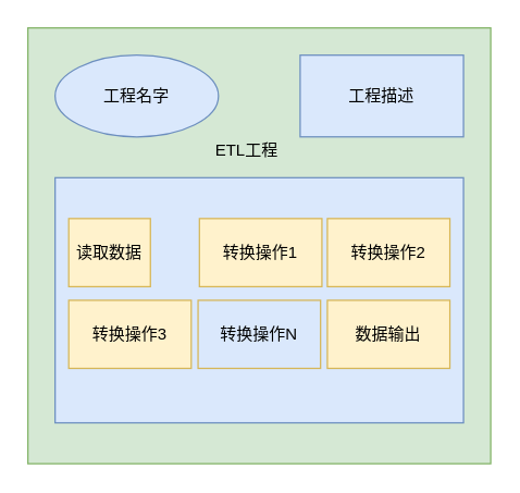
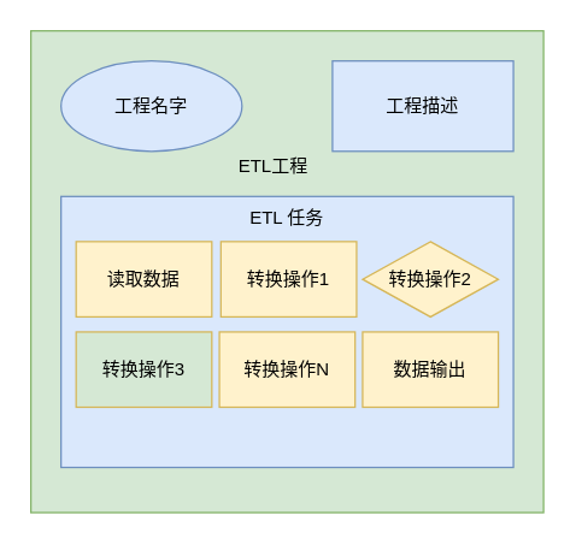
+ <mxCell id="6" value="ETL 任务" style="text;html=1;strokeColor=none;fillColor=none;align=center;verticalAlign=middle;whiteSpace=wrap;rounded=0;" vertex="1" parent="1"><mxGeometry x="130" y="130" width="120" height="30" as="geometry" /></mxCell>
- <mxCell id="7" value="读取数据" style="rounded=0;whiteSpace=wrap;html=1;fillColor=#fff2cc;strokeColor=#d6b656;" vertex="1" parent="1"><mxGeometry x="50" y="160" width="60" height="50" as="geometry" /></mxCell>
+ <mxCell id="7" value="读取数据" style="rounded=0;whiteSpace=wrap;html=1;fillColor=#fff2cc;strokeColor=#d6b656;" vertex="1" parent="1"><mxGeometry x="50" y="160" width="90" height="50" as="geometry" /></mxCell>
- <mxCell id="9" value="转换操作2" style="rounded=0;whiteSpace=wrap;html=1;fillColor=#fff2cc;strokeColor=#d6b656;" vertex="1" parent="1"><mxGeometry x="240" y="160" width="90" height="50" as="geometry" /></mxCell>
+ <mxCell id="9" value="转换操作2" style="rhombus;whiteSpace=wrap;html=1;fillColor=#fff2cc;strokeColor=#d6b656;" vertex="1" parent="1"><mxGeometry x="240" y="160" width="90" height="50" as="geometry" /></mxCell>
- <mxCell id="10" value="转换操作3" style="rounded=0;whiteSpace=wrap;html=1;fillColor=#fff2cc;strokeColor=#d6b656;" vertex="1" parent="1"><mxGeometry x="50" y="220" width="90" height="50" as="geometry" /></mxCell>
+ <mxCell id="10" value="转换操作3" style="rounded=0;whiteSpace=wrap;html=1;fillColor=#d5e8d4;strokeColor=#d6b656;" vertex="1" parent="1"><mxGeometry x="50" y="220" width="90" height="50" as="geometry" /></mxCell>
- <mxCell id="11" value="转换操作N" style="rounded=0;whiteSpace=wrap;html=1;fillColor=#dae8fc;strokeColor=#d6b656;" vertex="1" parent="1"><mxGeometry x="145" y="220" width="90" height="50" as="geometry" /></mxCell>
+ <mxCell id="11" value="转换操作N" style="rounded=0;whiteSpace=wrap;html=1;fillColor=#fff2cc;strokeColor=#d6b656;" vertex="1" parent="1"><mxGeometry x="145" y="220" width="90" height="50" as="geometry" /></mxCell>
